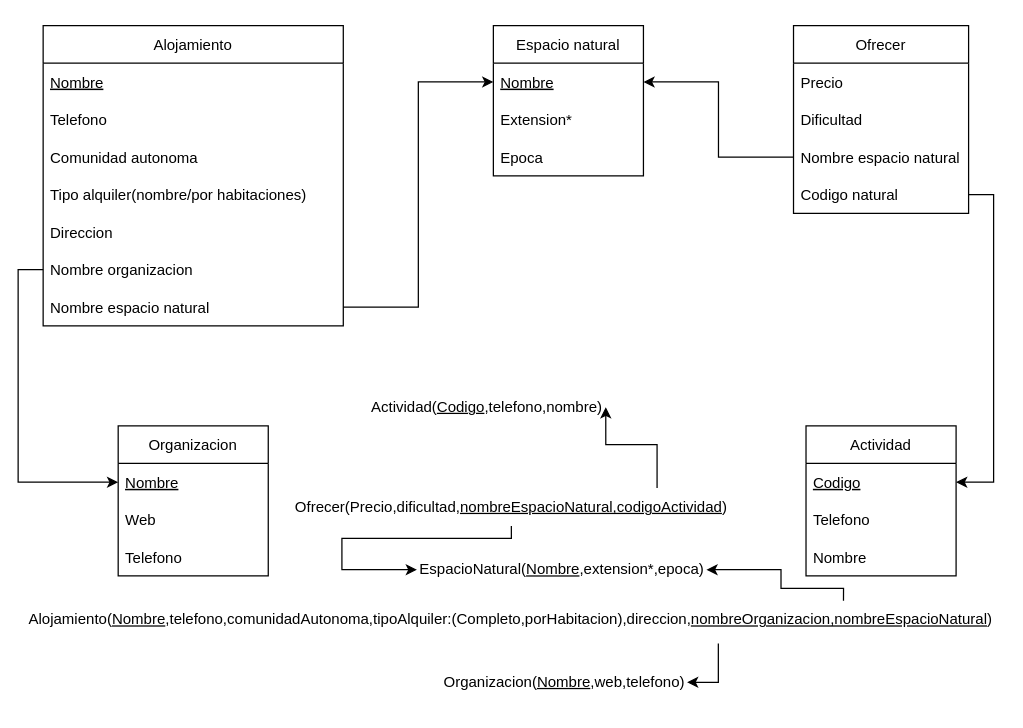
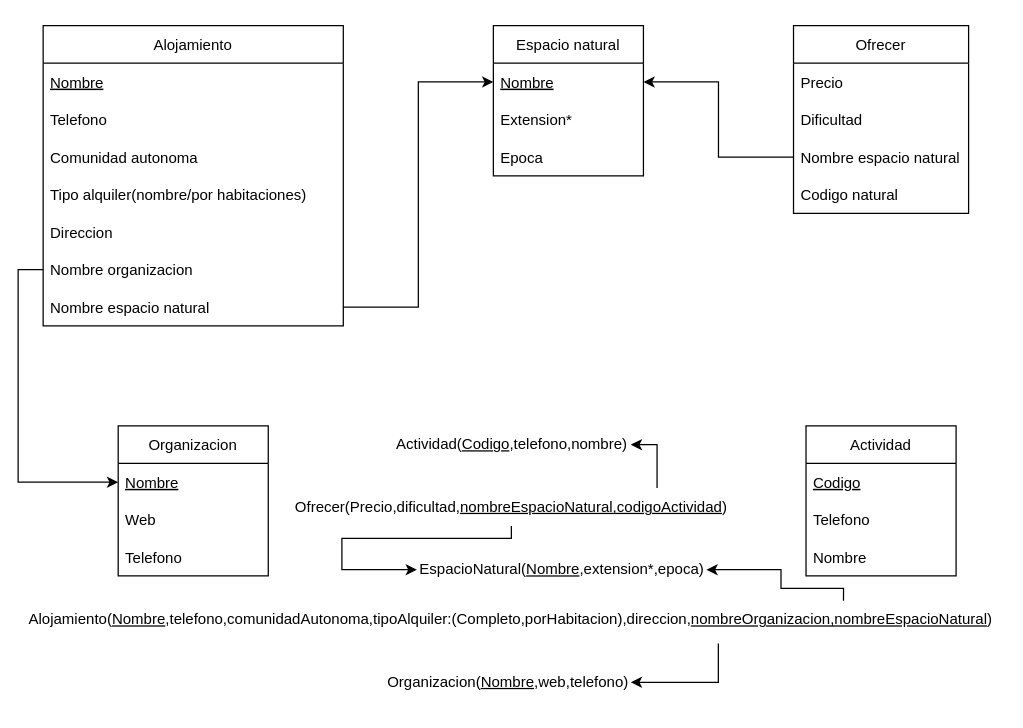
- <mxCell id="30" style="edgeStyle=orthogonalEdgeStyle;rounded=0;orthogonalLoop=1;jettySize=auto;html=1;exitX=1;exitY=0.5;exitDx=0;exitDy=0;entryX=1;entryY=0.5;entryDx=0;entryDy=0;" parent="1" source="26" target="11" edge="1"><mxGeometry relative="1" as="geometry" /></mxCell>
- <mxCell id="31" value="Actividad(&lt;u&gt;Codigo&lt;/u&gt;,telefono,nombre)" style="text;html=1;strokeColor=none;fillColor=none;align=center;verticalAlign=middle;whiteSpace=wrap;rounded=0;" parent="1" vertex="1"><mxGeometry x="293.88" y="310" width="190" height="30" as="geometry" /></mxCell>
+ <mxCell id="31" value="Actividad(&lt;u&gt;Codigo&lt;/u&gt;,telefono,nombre)" style="text;html=1;strokeColor=none;fillColor=none;align=center;verticalAlign=middle;whiteSpace=wrap;rounded=0;" parent="1" vertex="1"><mxGeometry x="313.88" y="340" width="190" height="30" as="geometry" /></mxCell>
- <mxCell id="39" value="Organizacion(&lt;u&gt;Nombre&lt;/u&gt;,web,telefono)" style="text;html=1;strokeColor=none;fillColor=none;align=center;verticalAlign=middle;whiteSpace=wrap;rounded=0;" parent="1" vertex="1"><mxGeometry x="352.88" y="530" width="196" height="30" as="geometry" /></mxCell>
+ <mxCell id="39" value="Organizacion(&lt;u&gt;Nombre&lt;/u&gt;,web,telefono)" style="text;html=1;strokeColor=none;fillColor=none;align=center;verticalAlign=middle;whiteSpace=wrap;rounded=0;" parent="1" vertex="1"><mxGeometry x="307.88" y="530" width="196" height="30" as="geometry" /></mxCell>
